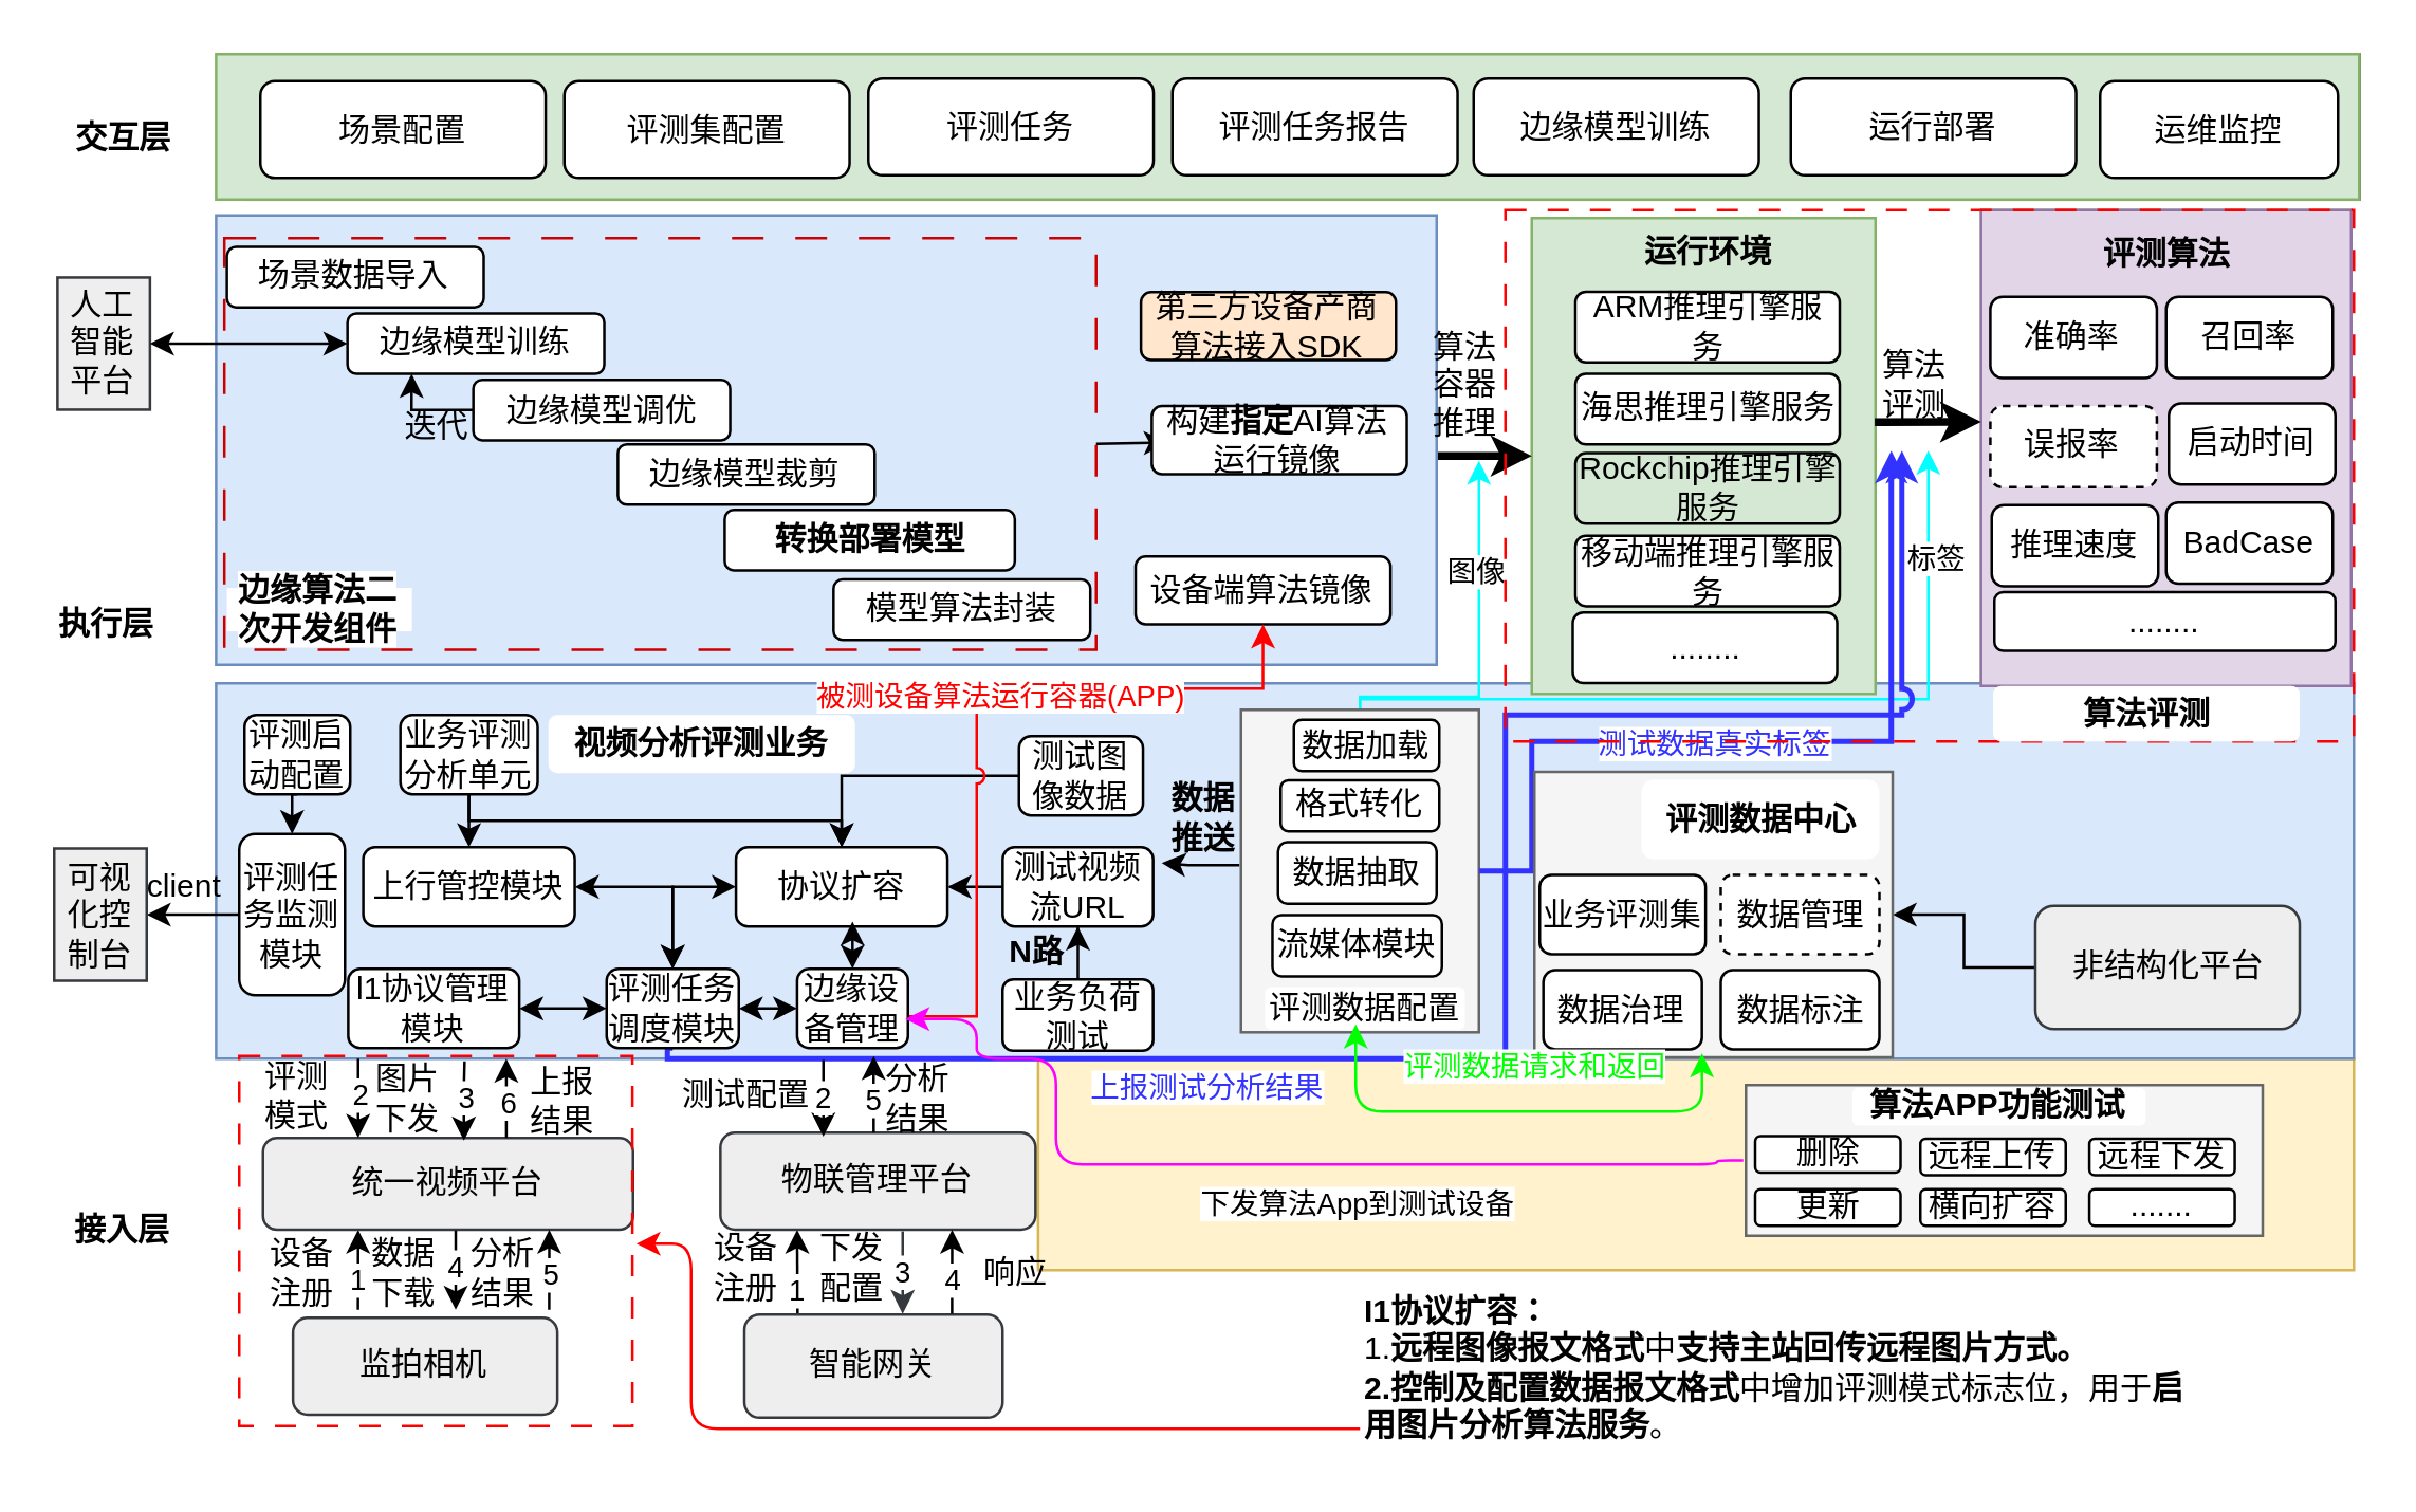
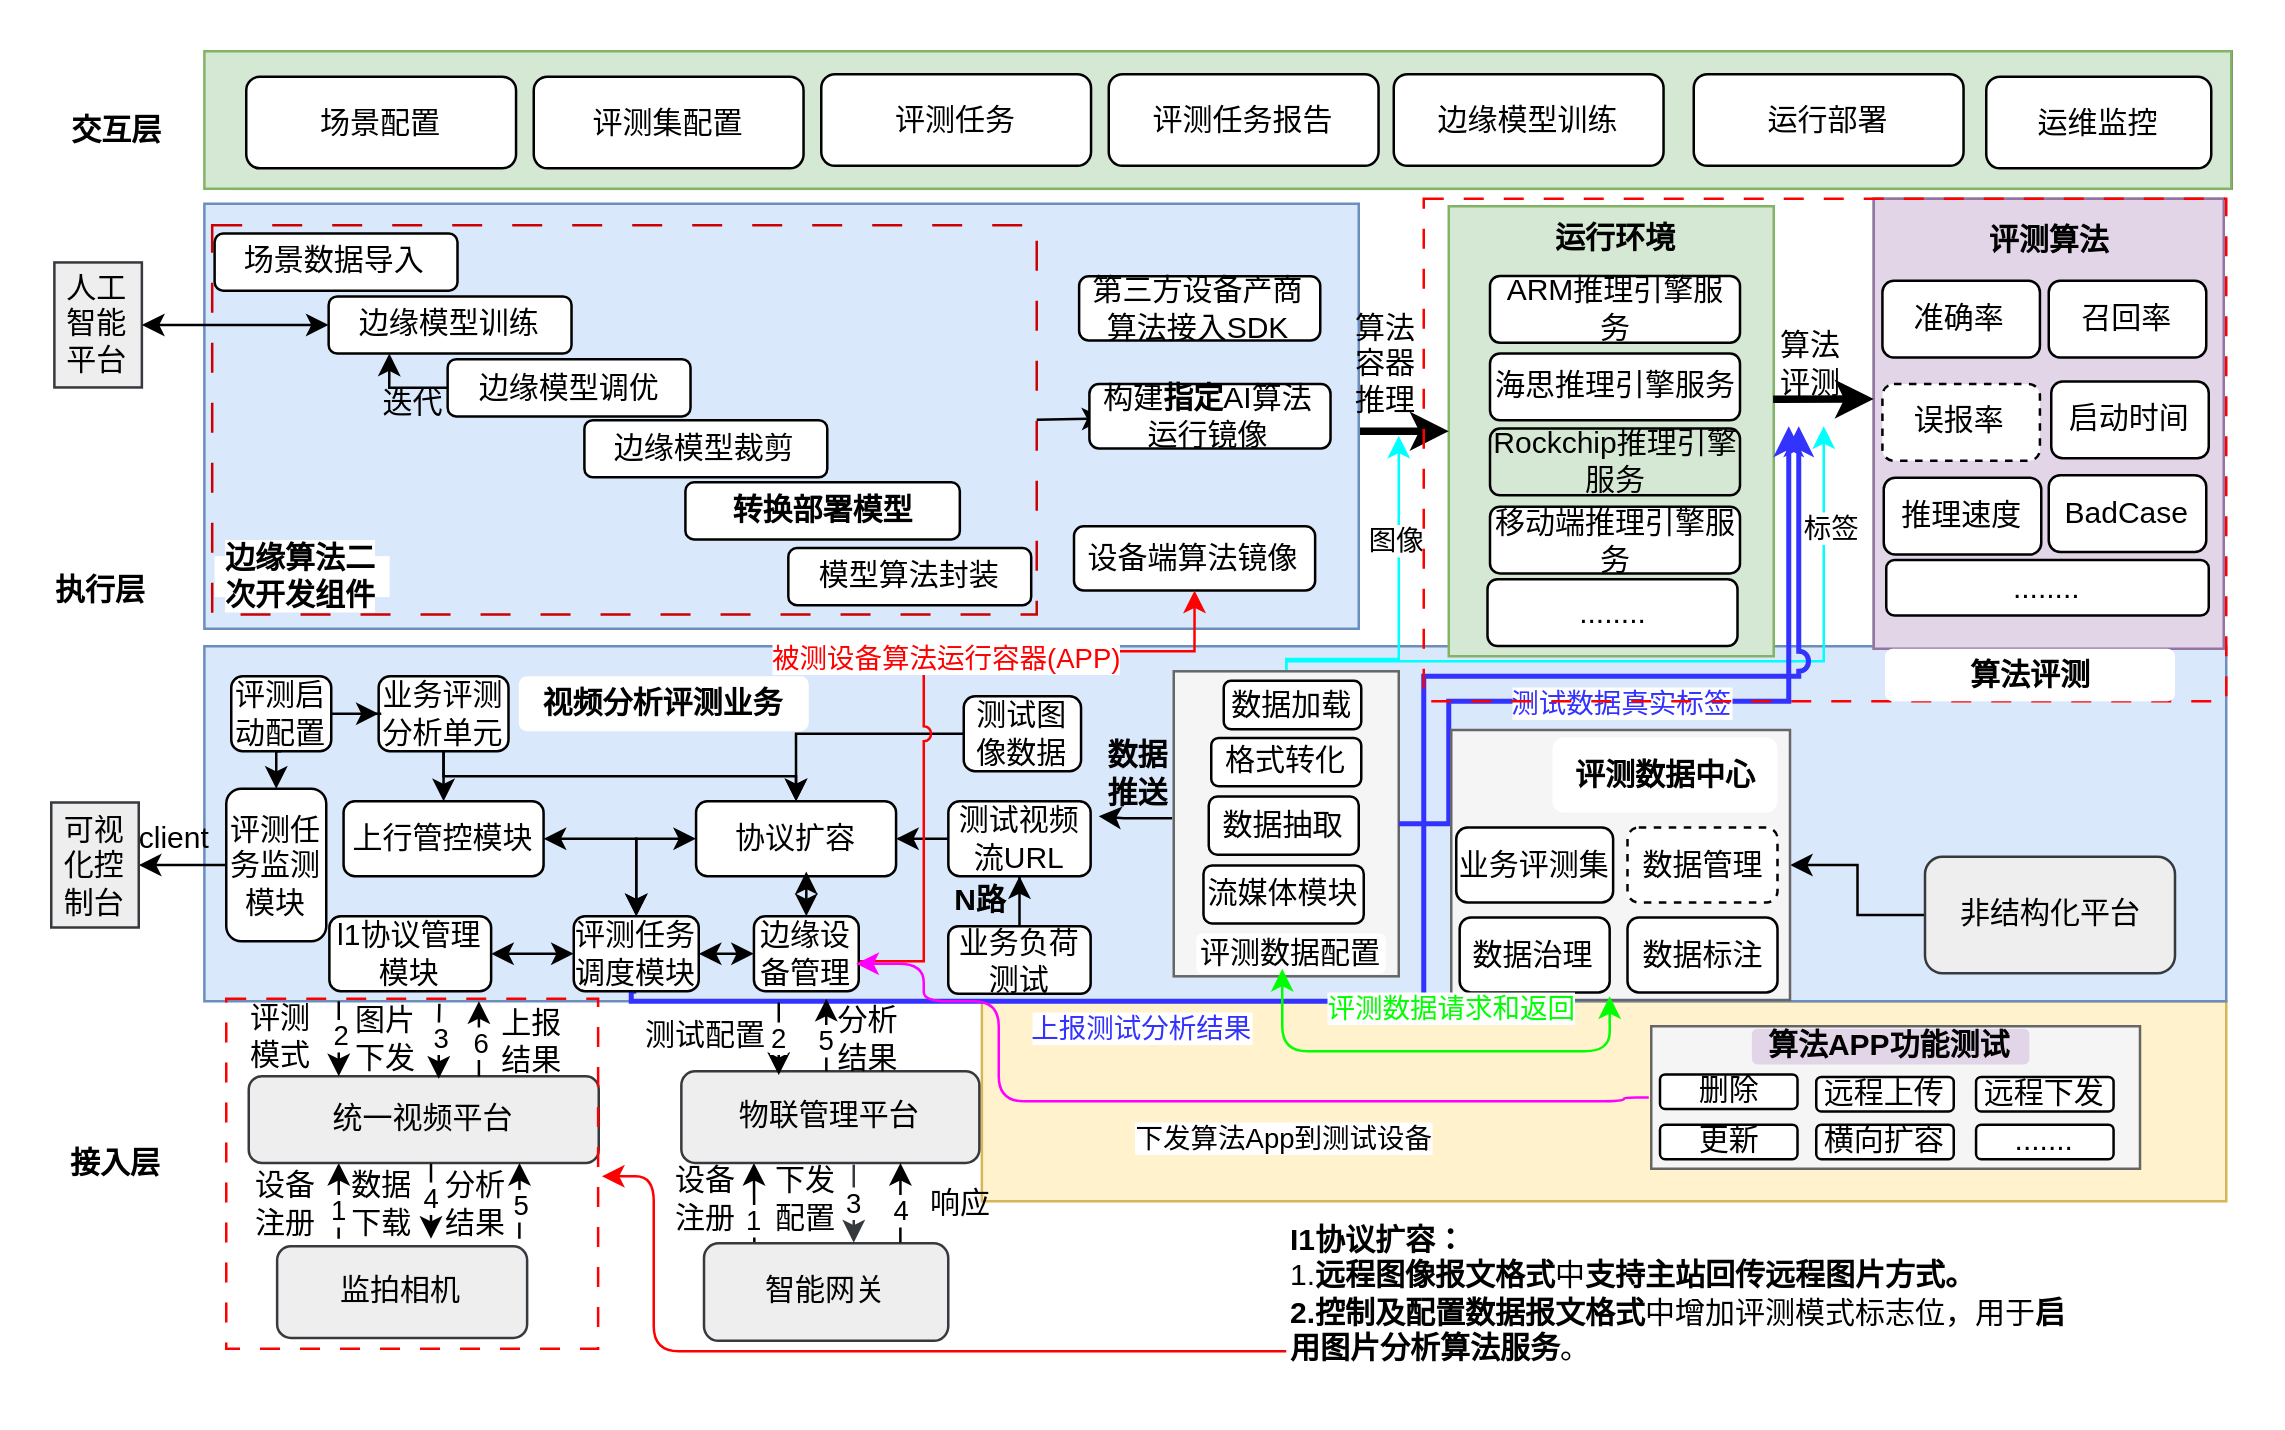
- <mxCell id="53" value="第三方设备产商算法接入SDK" style="rounded=1;whiteSpace=wrap;html=1;fillColor=#ffe6cc;" parent="38" vertex="1"><mxGeometry x="349.904" y="29" width="96.454" height="25.71" as="geometry" /></mxCell>
+ <mxCell id="53" value="第三方设备产商算法接入SDK" style="rounded=1;whiteSpace=wrap;html=1;" parent="38" vertex="1"><mxGeometry x="349.904" y="29" width="96.454" height="25.71" as="geometry" /></mxCell>
+ <mxCell id="92" style="edgeStyle=orthogonalEdgeStyle;rounded=0;orthogonalLoop=1;jettySize=auto;html=1;entryX=0;entryY=0.5;entryDx=0;entryDy=0;" parent="1" source="93" target="80" edge="1"><mxGeometry relative="1" as="geometry" /></mxCell>
- <mxCell id="159" value="算法APP功能测试" style="rounded=1;whiteSpace=wrap;html=1;strokeColor=none;fontStyle=1;container=0;" parent="156" vertex="1"><mxGeometry x="40.25" y="1" width="111" height="14.259" as="geometry" /></mxCell>
+ <mxCell id="159" value="算法APP功能测试" style="rounded=1;whiteSpace=wrap;html=1;strokeColor=none;fontStyle=1;container=0;fillColor=#e1d5e7;" parent="156" vertex="1"><mxGeometry x="40.25" y="1" width="111" height="14.259" as="geometry" /></mxCell>
